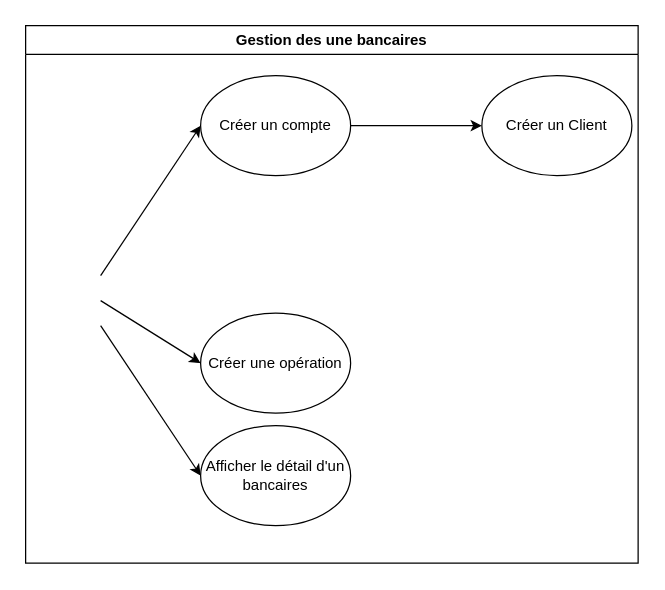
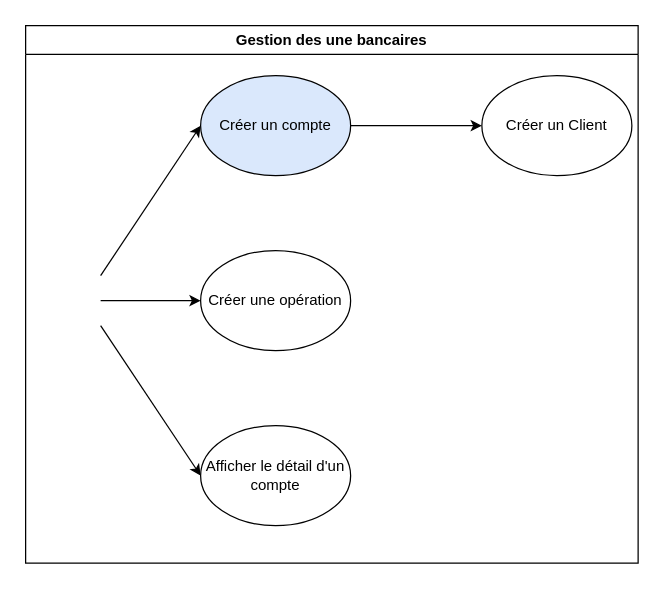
- <mxCell id="2" value="Créer un compte" style="ellipse;whiteSpace=wrap;html=1;" vertex="1" parent="1"><mxGeometry x="160" y="60" width="120" height="80" as="geometry" /></mxCell>
+ <mxCell id="2" value="Créer un compte" style="ellipse;whiteSpace=wrap;html=1;fillColor=#dae8fc;" vertex="1" parent="1"><mxGeometry x="160" y="60" width="120" height="80" as="geometry" /></mxCell>
- <mxCell id="4" value="Créer une opération" style="ellipse;whiteSpace=wrap;html=1;" vertex="1" parent="1"><mxGeometry x="160" y="250" width="120" height="80" as="geometry" /></mxCell>
+ <mxCell id="4" value="Créer une opération" style="ellipse;whiteSpace=wrap;html=1;" vertex="1" parent="1"><mxGeometry x="160" y="200" width="120" height="80" as="geometry" /></mxCell>
- <mxCell id="5" value="Afficher le détail d'un bancaires" style="ellipse;whiteSpace=wrap;html=1;" vertex="1" parent="1"><mxGeometry x="160" y="340" width="120" height="80" as="geometry" /></mxCell>
+ <mxCell id="5" value="Afficher le détail d'un compte" style="ellipse;whiteSpace=wrap;html=1;" vertex="1" parent="1"><mxGeometry x="160" y="340" width="120" height="80" as="geometry" /></mxCell>
